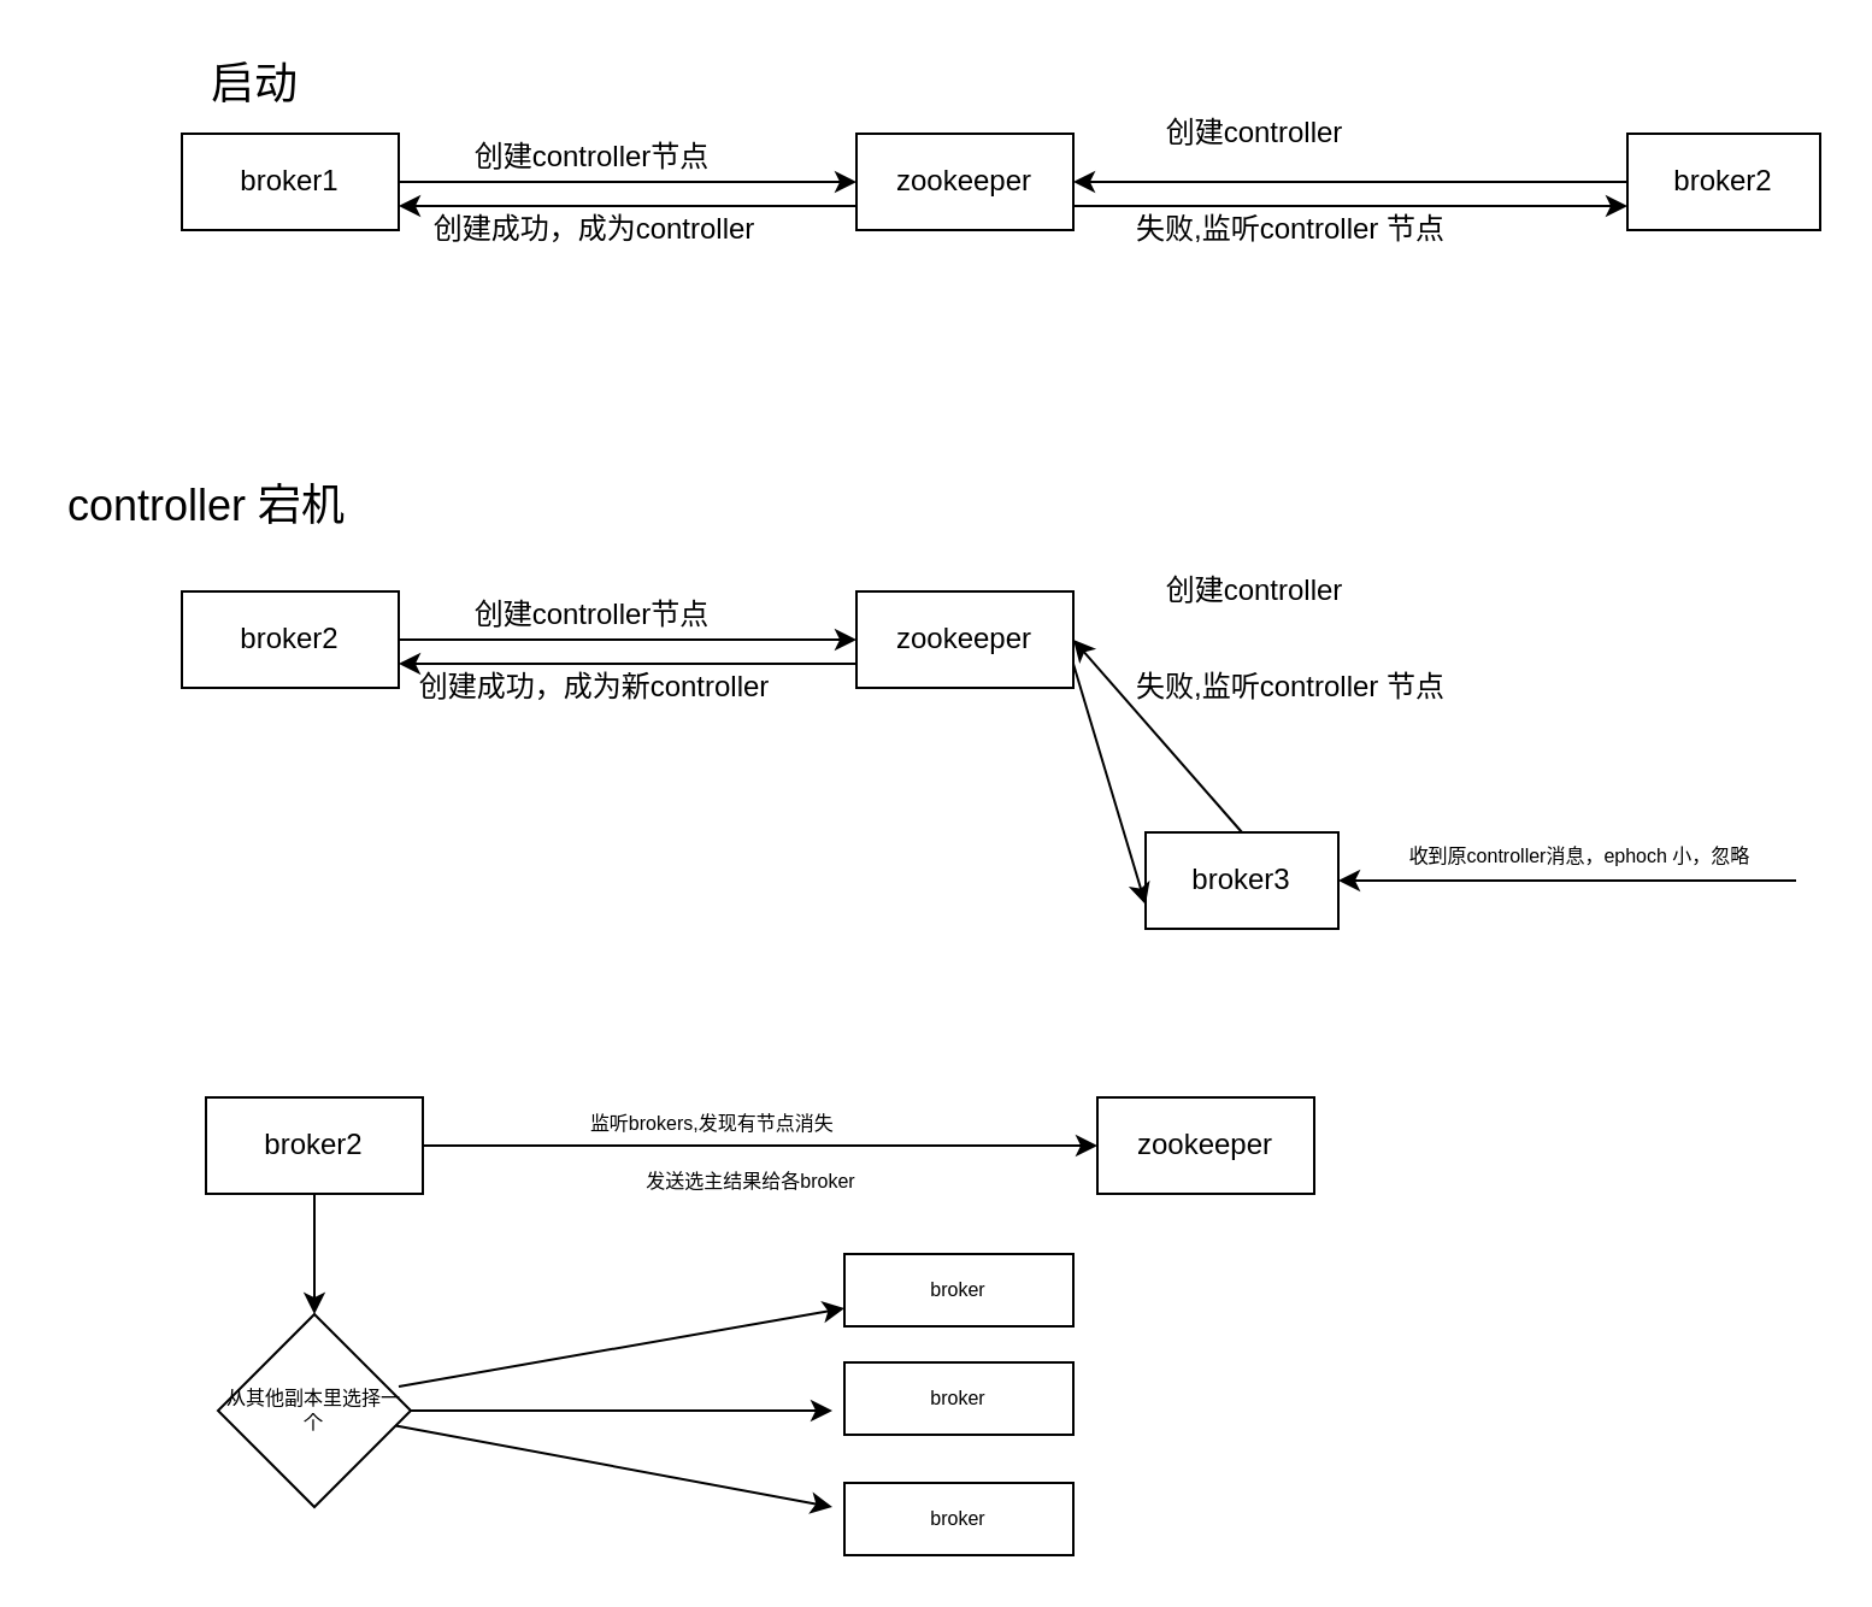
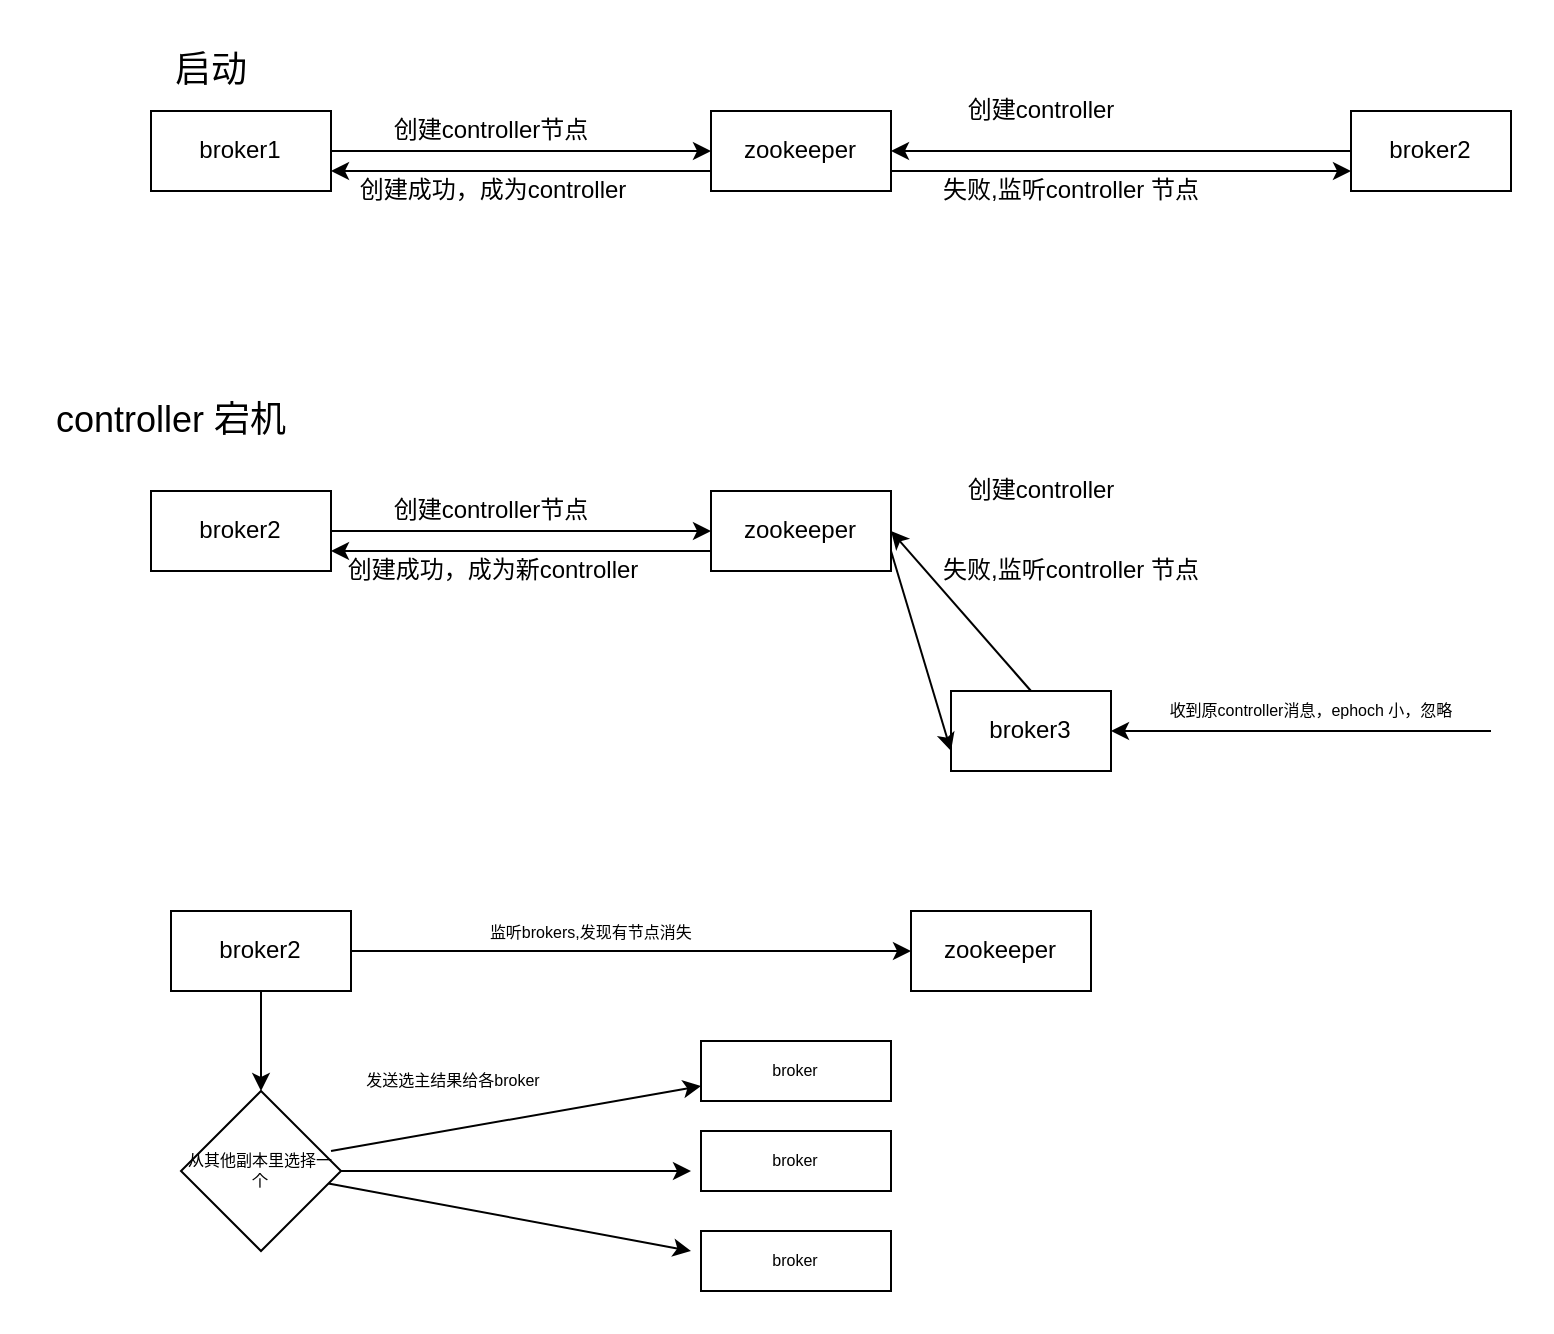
- <mxCell id="40" value="发送选主结果给各broker" style="text;html=1;align=center;verticalAlign=middle;resizable=0;points=[];autosize=1;fontSize=8;fontColor=#000000;" parent="1" vertex="1"><mxGeometry x="256" y="480" width="110" height="20" as="geometry" /></mxCell>
+ <mxCell id="40" value="发送选主结果给各broker" style="text;html=1;align=center;verticalAlign=middle;resizable=0;points=[];autosize=1;fontSize=8;fontColor=#000000;" parent="1" vertex="1"><mxGeometry x="171" y="530" width="110" height="20" as="geometry" /></mxCell>
